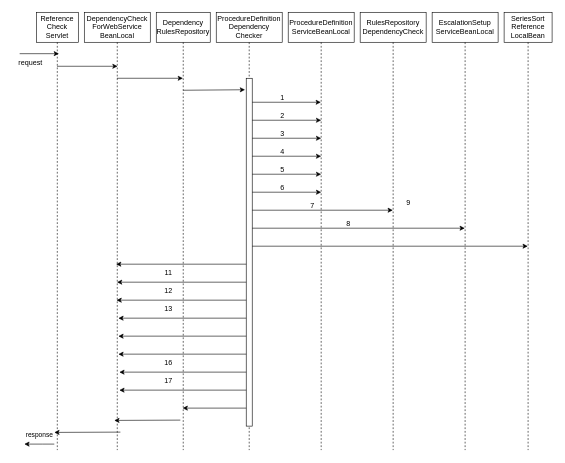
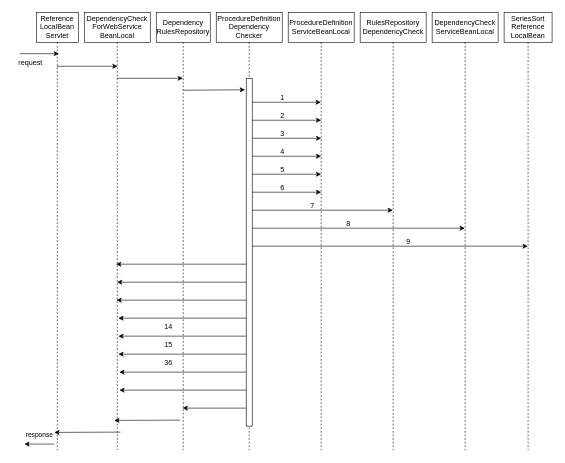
- <mxCell id="2" value="Reference&lt;div&gt;Check&lt;div&gt;Servlet&lt;/div&gt;&lt;/div&gt;" style="shape=umlLifeline;perimeter=lifelinePerimeter;whiteSpace=wrap;html=1;container=0;dropTarget=0;collapsible=0;recursiveResize=0;outlineConnect=0;portConstraint=eastwest;newEdgeStyle={&quot;edgeStyle&quot;:&quot;elbowEdgeStyle&quot;,&quot;elbow&quot;:&quot;vertical&quot;,&quot;curved&quot;:0,&quot;rounded&quot;:0};labelBackgroundColor=none;size=50;" parent="1" vertex="1"><mxGeometry x="60" y="20" width="70" height="730" as="geometry" /></mxCell>
+ <mxCell id="2" value="Reference&lt;div&gt;LocalBean&lt;div&gt;Servlet&lt;/div&gt;&lt;/div&gt;" style="shape=umlLifeline;perimeter=lifelinePerimeter;whiteSpace=wrap;html=1;container=0;dropTarget=0;collapsible=0;recursiveResize=0;outlineConnect=0;portConstraint=eastwest;newEdgeStyle={&quot;edgeStyle&quot;:&quot;elbowEdgeStyle&quot;,&quot;elbow&quot;:&quot;vertical&quot;,&quot;curved&quot;:0,&quot;rounded&quot;:0};labelBackgroundColor=none;size=50;" parent="1" vertex="1"><mxGeometry x="60" y="20" width="70" height="730" as="geometry" /></mxCell>
- <mxCell id="11" value="&lt;div&gt;EscalationSetup&lt;/div&gt;&lt;div&gt;ServiceBeanLocal&lt;br&gt;&lt;/div&gt;" style="shape=umlLifeline;perimeter=lifelinePerimeter;whiteSpace=wrap;html=1;container=0;dropTarget=0;collapsible=0;recursiveResize=0;outlineConnect=0;portConstraint=eastwest;newEdgeStyle={&quot;edgeStyle&quot;:&quot;elbowEdgeStyle&quot;,&quot;elbow&quot;:&quot;vertical&quot;,&quot;curved&quot;:0,&quot;rounded&quot;:0};labelBackgroundColor=none;size=50;" vertex="1" parent="1"><mxGeometry x="720" y="20" width="110" height="730" as="geometry" /></mxCell>
+ <mxCell id="11" value="&lt;div&gt;DependencyCheck&lt;/div&gt;&lt;div&gt;ServiceBeanLocal&lt;br&gt;&lt;/div&gt;" style="shape=umlLifeline;perimeter=lifelinePerimeter;whiteSpace=wrap;html=1;container=0;dropTarget=0;collapsible=0;recursiveResize=0;outlineConnect=0;portConstraint=eastwest;newEdgeStyle={&quot;edgeStyle&quot;:&quot;elbowEdgeStyle&quot;,&quot;elbow&quot;:&quot;vertical&quot;,&quot;curved&quot;:0,&quot;rounded&quot;:0};labelBackgroundColor=none;size=50;" vertex="1" parent="1"><mxGeometry x="720" y="20" width="110" height="730" as="geometry" /></mxCell>
- <mxCell id="34" value="9" style="text;html=1;align=center;verticalAlign=middle;resizable=0;points=[];autosize=1;strokeColor=none;fillColor=none;labelBackgroundColor=none;" vertex="1" parent="1"><mxGeometry x="665" y="323" width="30" height="30" as="geometry" /></mxCell>
+ <mxCell id="34" value="9" style="text;html=1;align=center;verticalAlign=middle;resizable=0;points=[];autosize=1;strokeColor=none;fillColor=none;labelBackgroundColor=none;" vertex="1" parent="1"><mxGeometry x="665" y="388" width="30" height="30" as="geometry" /></mxCell>
- <mxCell id="41" value="11" style="text;html=1;align=center;verticalAlign=middle;resizable=0;points=[];autosize=1;strokeColor=none;fillColor=none;labelBackgroundColor=none;" vertex="1" parent="1"><mxGeometry x="260" y="440" width="40" height="30" as="geometry" /></mxCell>
- <mxCell id="42" value="12" style="text;html=1;align=center;verticalAlign=middle;resizable=0;points=[];autosize=1;strokeColor=none;fillColor=none;labelBackgroundColor=none;" vertex="1" parent="1"><mxGeometry x="260" y="470" width="40" height="30" as="geometry" /></mxCell>
- <mxCell id="43" value="13" style="text;html=1;align=center;verticalAlign=middle;resizable=0;points=[];autosize=1;strokeColor=none;fillColor=none;labelBackgroundColor=none;" vertex="1" parent="1"><mxGeometry x="260" y="500" width="40" height="30" as="geometry" /></mxCell>
+ <mxCell id="44" value="14" style="text;html=1;align=center;verticalAlign=middle;resizable=0;points=[];autosize=1;strokeColor=none;fillColor=none;labelBackgroundColor=none;" vertex="1" parent="1"><mxGeometry x="260" y="530" width="40" height="30" as="geometry" /></mxCell>
+ <mxCell id="45" value="15" style="text;html=1;align=center;verticalAlign=middle;resizable=0;points=[];autosize=1;strokeColor=none;fillColor=none;labelBackgroundColor=none;" vertex="1" parent="1"><mxGeometry x="260" y="560" width="40" height="30" as="geometry" /></mxCell>
- <mxCell id="48" value="16" style="text;html=1;align=center;verticalAlign=middle;resizable=0;points=[];autosize=1;strokeColor=none;fillColor=none;labelBackgroundColor=none;" vertex="1" parent="1"><mxGeometry x="260" y="590" width="40" height="30" as="geometry" /></mxCell>
+ <mxCell id="48" value="36" style="text;html=1;align=center;verticalAlign=middle;resizable=0;points=[];autosize=1;strokeColor=none;fillColor=none;labelBackgroundColor=none;" vertex="1" parent="1"><mxGeometry x="260" y="590" width="40" height="30" as="geometry" /></mxCell>
- <mxCell id="49" value="17" style="text;html=1;align=center;verticalAlign=middle;resizable=0;points=[];autosize=1;strokeColor=none;fillColor=none;labelBackgroundColor=none;" vertex="1" parent="1"><mxGeometry x="260" y="620" width="40" height="30" as="geometry" /></mxCell>
